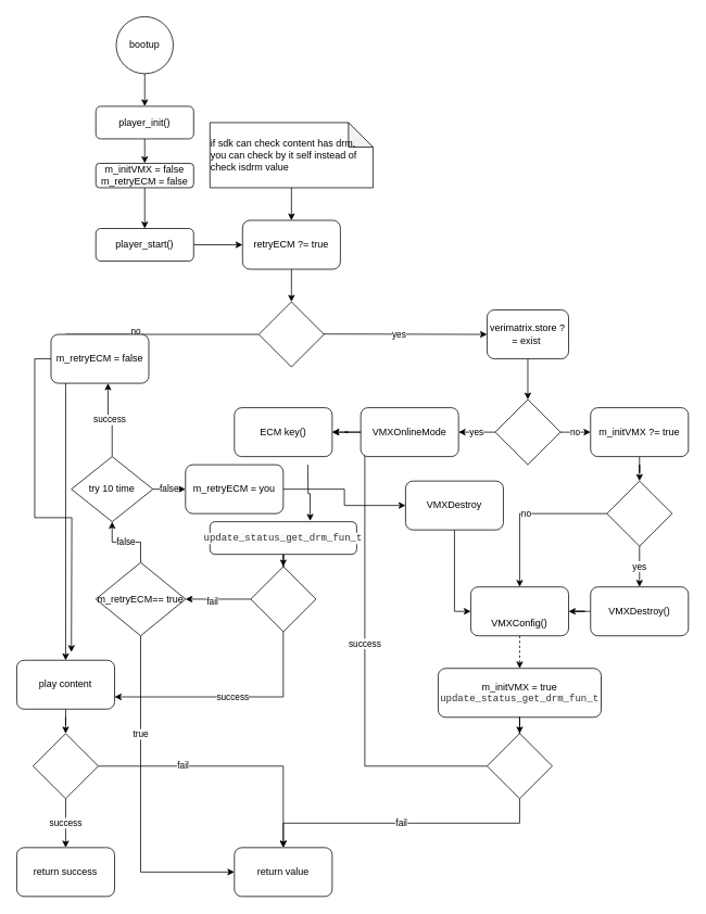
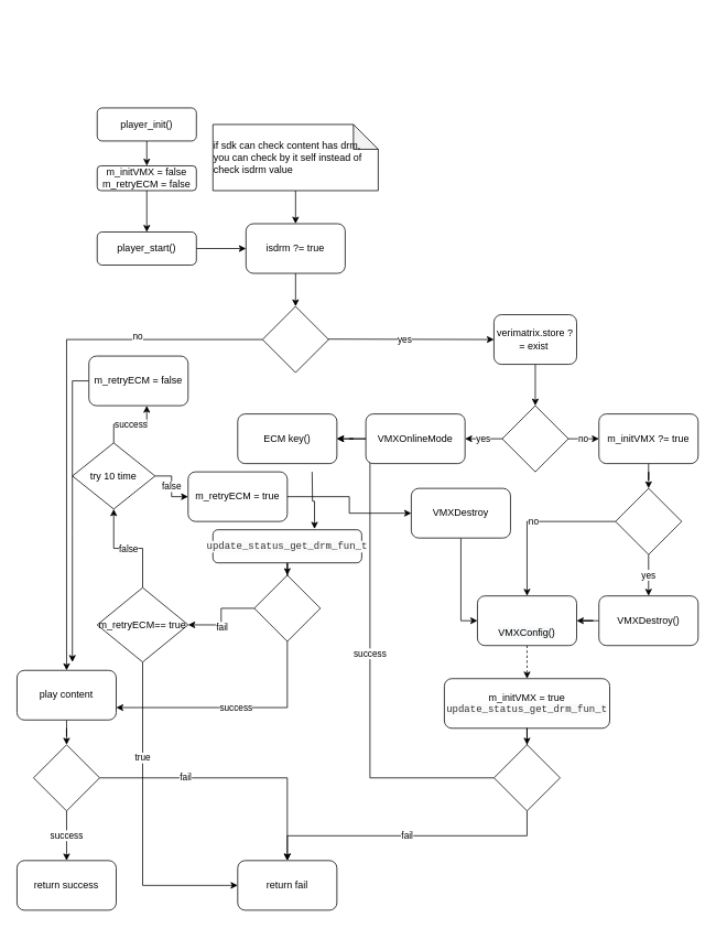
- <mxCell id="3" value="bootup" style="ellipse;whiteSpace=wrap;html=1;aspect=fixed;" parent="1" vertex="1"><mxGeometry x="142" y="20" width="70" height="70" as="geometry" /></mxCell>
- <mxCell id="2" value="" style="edgeStyle=orthogonalEdgeStyle;rounded=0;orthogonalLoop=1;jettySize=auto;html=1;" parent="1" source="3" target="5" edge="1"><mxGeometry relative="1" as="geometry"><Array as="points"><mxPoint x="177" y="130" /><mxPoint x="177" y="130" /></Array></mxGeometry></mxCell>
- <mxCell id="19" value="retryECM ?= true" style="rounded=1;whiteSpace=wrap;html=1;" parent="1" vertex="1"><mxGeometry x="297" y="270" width="120" height="60" as="geometry" /></mxCell>
+ <mxCell id="19" value="isdrm ?= true" style="rounded=1;whiteSpace=wrap;html=1;" parent="1" vertex="1"><mxGeometry x="297" y="270" width="120" height="60" as="geometry" /></mxCell>
- <mxCell id="66" value="&lt;span&gt;m_retryECM = false&lt;/span&gt;" style="rounded=1;whiteSpace=wrap;html=1;" parent="1" vertex="1"><mxGeometry x="62" y="410" width="120" height="60" as="geometry" /></mxCell>
+ <mxCell id="66" value="&lt;span&gt;m_retryECM = false&lt;/span&gt;" style="rounded=1;whiteSpace=wrap;html=1;" parent="1" vertex="1"><mxGeometry x="107" y="430" width="120" height="60" as="geometry" /></mxCell>
- <mxCell id="49" value="try 10 time" style="rhombus;whiteSpace=wrap;html=1;" parent="1" vertex="1"><mxGeometry x="87" y="560" width="100" height="80" as="geometry" /></mxCell>
+ <mxCell id="49" value="try 10 time" style="rhombus;whiteSpace=wrap;html=1;" parent="1" vertex="1"><mxGeometry x="87" y="535" width="100" height="80" as="geometry" /></mxCell>
- <mxCell id="68" value="&lt;span&gt;m_retryECM = you&lt;/span&gt;" style="rounded=1;whiteSpace=wrap;html=1;" parent="1" vertex="1"><mxGeometry x="227" y="570" width="120" height="60" as="geometry" /></mxCell>
+ <mxCell id="68" value="&lt;span&gt;m_retryECM = true&lt;/span&gt;" style="rounded=1;whiteSpace=wrap;html=1;" parent="1" vertex="1"><mxGeometry x="227" y="570" width="120" height="60" as="geometry" /></mxCell>
- <mxCell id="60" value="m_retryECM== true" style="rhombus;whiteSpace=wrap;html=1;" parent="1" vertex="1"><mxGeometry x="117" y="690" width="110" height="90" as="geometry" /></mxCell>
+ <mxCell id="60" value="m_retryECM== true" style="rhombus;whiteSpace=wrap;html=1;" parent="1" vertex="1"><mxGeometry x="117" y="710" width="110" height="90" as="geometry" /></mxCell>
- <mxCell id="46" value="return value" style="rounded=1;whiteSpace=wrap;html=1;" parent="1" vertex="1"><mxGeometry x="287" y="1040" width="120" height="60" as="geometry" /></mxCell>
+ <mxCell id="46" value="return fail" style="rounded=1;whiteSpace=wrap;html=1;" parent="1" vertex="1"><mxGeometry x="287" y="1040" width="120" height="60" as="geometry" /></mxCell>
